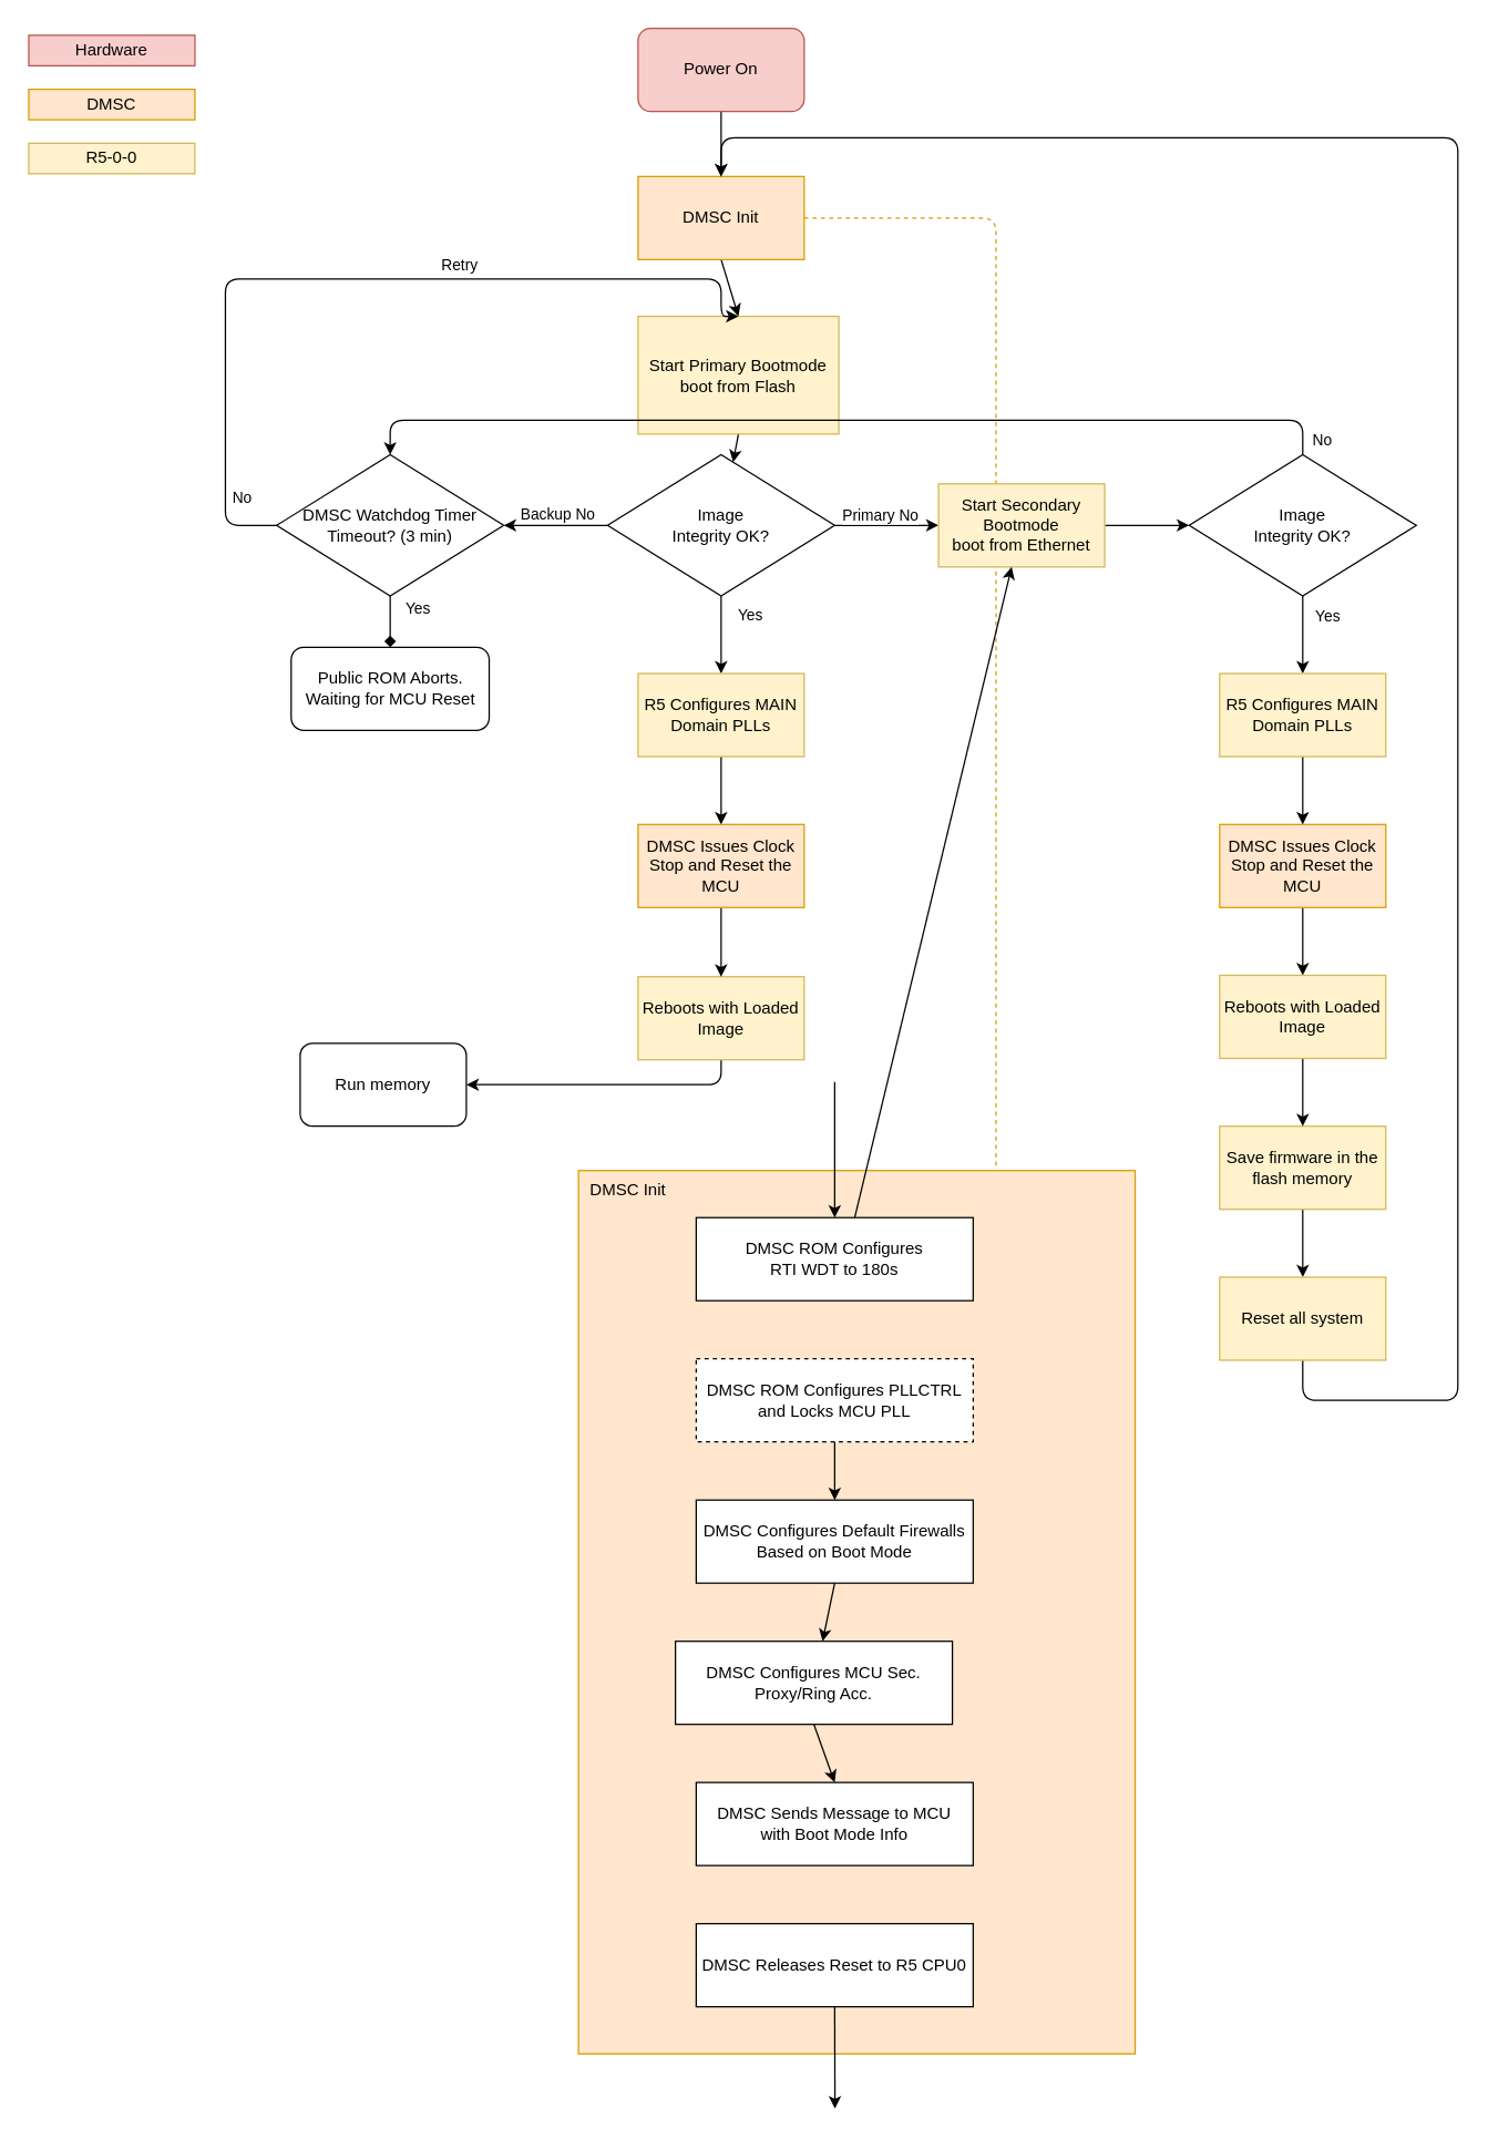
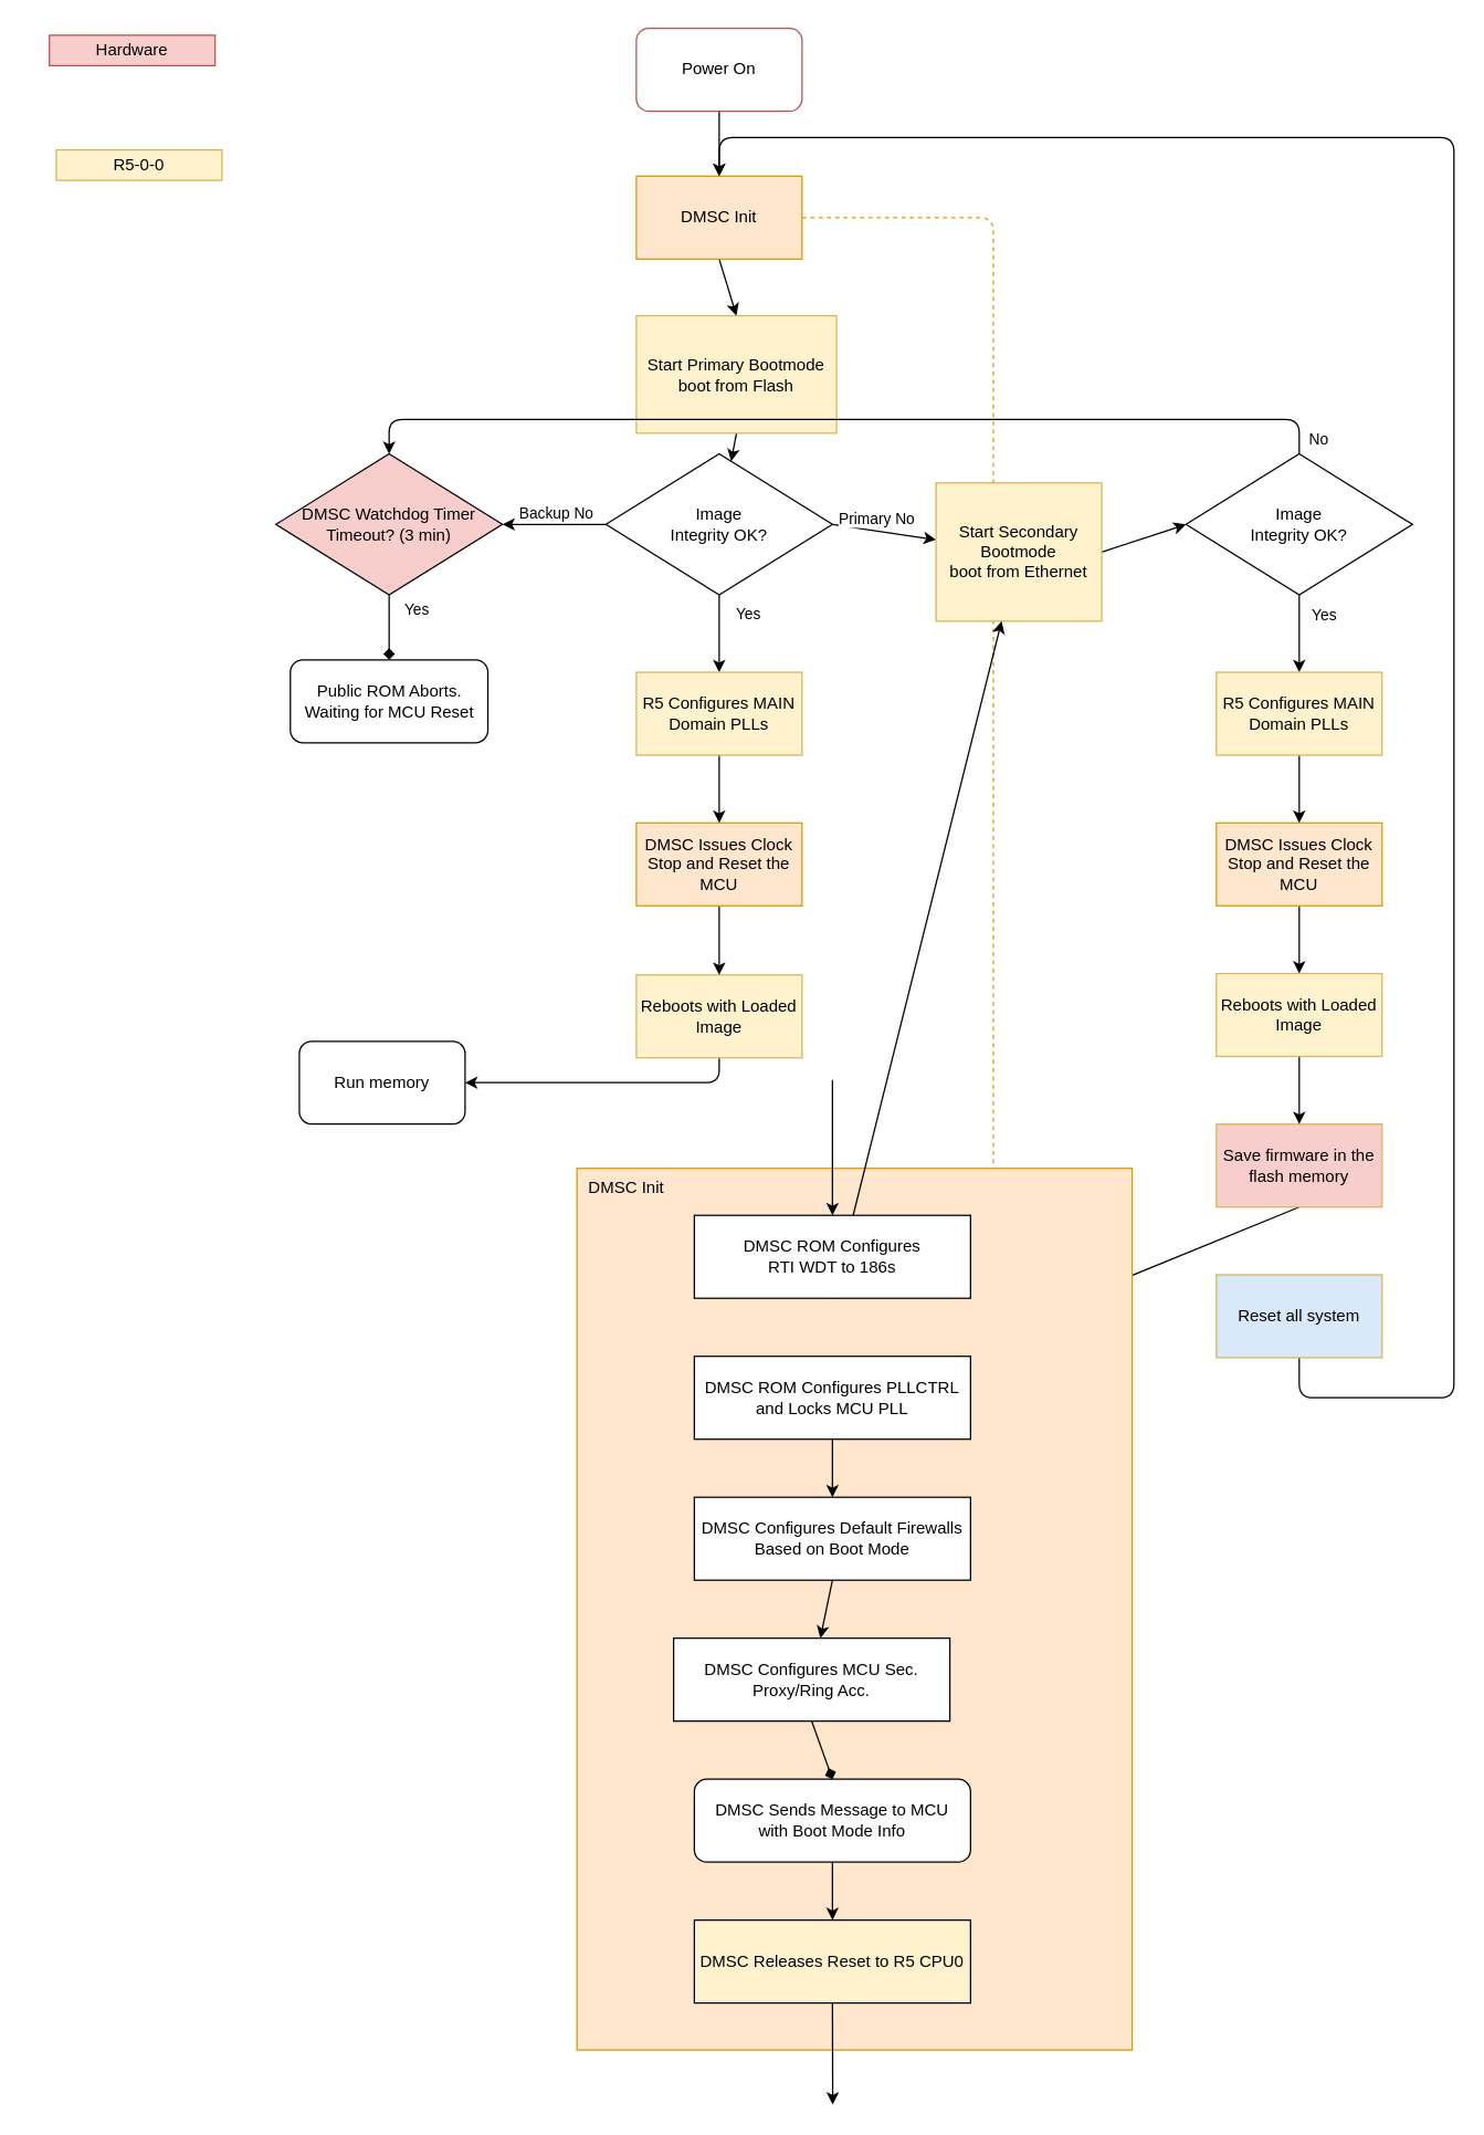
- <mxCell id="43" value="Hardware" style="rounded=0;whiteSpace=wrap;html=1;fillColor=#f8cecc;strokeColor=#b85450;flipV=1;" parent="1" vertex="1"><mxGeometry x="20" y="25" width="120" height="22" as="geometry" /></mxCell>
+ <mxCell id="43" value="Hardware" style="rounded=0;whiteSpace=wrap;html=1;fillColor=#f8cecc;strokeColor=#b85450;flipV=1;" parent="1" vertex="1"><mxGeometry x="35" y="25" width="120" height="22" as="geometry" /></mxCell>
- <mxCell id="32" value="Power On" style="rounded=1;whiteSpace=wrap;html=1;fillColor=#f8cecc;strokeColor=#b85450;" parent="1" vertex="1"><mxGeometry x="460" y="20" width="120" height="60" as="geometry" /></mxCell>
+ <mxCell id="32" value="Power On" style="rounded=1;whiteSpace=wrap;html=1;fillColor=#ffffff;strokeColor=#b85450;" parent="1" vertex="1"><mxGeometry x="460" y="20" width="120" height="60" as="geometry" /></mxCell>
- <mxCell id="44" value="DMSC" style="rounded=0;whiteSpace=wrap;html=1;fillColor=#ffe6cc;strokeColor=#d79b00;flipV=1;" parent="1" vertex="1"><mxGeometry x="20" y="64" width="120" height="22" as="geometry" /></mxCell>
- <mxCell id="45" value="R5-0-0" style="rounded=0;whiteSpace=wrap;html=1;fillColor=#fff2cc;strokeColor=#d6b656;flipV=1;" parent="1" vertex="1"><mxGeometry x="20" y="103" width="120" height="22" as="geometry" /></mxCell>
+ <mxCell id="45" value="R5-0-0" style="rounded=0;whiteSpace=wrap;html=1;fillColor=#fff2cc;strokeColor=#d6b656;flipV=1;" parent="1" vertex="1"><mxGeometry x="40" y="108" width="120" height="22" as="geometry" /></mxCell>
- <mxCell id="20" style="edgeStyle=orthogonalEdgeStyle;html=1;entryX=0.5;entryY=0;entryDx=0;entryDy=0;" parent="1" source="25" target="19" edge="1"><mxGeometry relative="1" as="geometry"><Array as="points"><mxPoint x="162" y="379" /><mxPoint x="162" y="201" /><mxPoint x="520" y="201" /></Array></mxGeometry></mxCell>
- <mxCell id="21" value="No" style="edgeLabel;html=1;align=center;verticalAlign=middle;resizable=0;points=[];" parent="20" vertex="1" connectable="0"><mxGeometry x="-0.743" y="1" relative="1" as="geometry"><mxPoint x="12" y="21" as="offset" /></mxGeometry></mxCell>
- <mxCell id="22" value="Retry" style="edgeLabel;html=1;align=center;verticalAlign=middle;resizable=0;points=[];" parent="20" vertex="1" connectable="0"><mxGeometry x="0.22" y="1" relative="1" as="geometry"><mxPoint x="9" y="-10" as="offset" /></mxGeometry></mxCell>
- <mxCell id="25" value="DMSC Watchdog Timer Timeout? (3 min)" style="rhombus;whiteSpace=wrap;html=1;" parent="1" vertex="1"><mxGeometry x="199" y="328" width="164" height="102" as="geometry" /></mxCell>
+ <mxCell id="25" value="DMSC Watchdog Timer Timeout? (3 min)" style="rhombus;whiteSpace=wrap;html=1;fillColor=#f8cecc;" parent="1" vertex="1"><mxGeometry x="199" y="328" width="164" height="102" as="geometry" /></mxCell>
- <mxCell id="13" value="Start Secondary Bootmode&lt;div&gt;boot from Ethernet&lt;/div&gt;" style="rounded=0;whiteSpace=wrap;html=1;fillColor=#fff2cc;strokeColor=#d6b656;" parent="1" vertex="1"><mxGeometry x="677" y="349" width="120" height="60" as="geometry" /></mxCell>
+ <mxCell id="13" value="Start Secondary Bootmode&lt;div&gt;boot from Ethernet&lt;/div&gt;" style="rounded=0;whiteSpace=wrap;html=1;fillColor=#fff2cc;strokeColor=#d6b656;" parent="1" vertex="1"><mxGeometry x="677" y="349" width="120" height="100" as="geometry" /></mxCell>
- <mxCell id="33" value="Public ROM Aborts.&lt;br&gt;Waiting for MCU Reset" style="rounded=1;whiteSpace=wrap;html=1;" parent="1" vertex="1"><mxGeometry x="209.5" y="467" width="143" height="60" as="geometry" /></mxCell>
+ <mxCell id="33" value="Public ROM Aborts.&lt;br&gt;Waiting for MCU Reset" style="rounded=1;whiteSpace=wrap;html=1;" parent="1" vertex="1"><mxGeometry x="209.5" y="477" width="143" height="60" as="geometry" /></mxCell>
- <mxCell id="15" value="Save firmware in the flash memory" style="rounded=0;whiteSpace=wrap;html=1;fillColor=#fff2cc;strokeColor=#d6b656;" parent="1" vertex="1"><mxGeometry x="880" y="813" width="120" height="60" as="geometry" /></mxCell>
+ <mxCell id="15" value="Save firmware in the flash memory" style="rounded=0;whiteSpace=wrap;html=1;fillColor=#f8cecc;strokeColor=#d6b656;" parent="1" vertex="1"><mxGeometry x="880" y="813" width="120" height="60" as="geometry" /></mxCell>
- <mxCell id="14" style="edgeStyle=none;html=1;exitX=0.5;exitY=1;exitDx=0;exitDy=0;entryX=0.5;entryY=0;entryDx=0;entryDy=0;" parent="1" source="15" target="42" edge="1"><mxGeometry relative="1" as="geometry" /></mxCell>
+ <mxCell id="14" style="edgeStyle=none;html=1;exitX=0.5;exitY=1;exitDx=0;exitDy=0;" parent="1" source="15" target="48" edge="1"><mxGeometry relative="1" as="geometry" /></mxCell>
- <mxCell id="51" value="&lt;span style=&quot;color: rgb(0, 0, 0);&quot;&gt;DMSC ROM Configures&lt;br&gt;RTI WDT to 180s&lt;/span&gt;" style="rounded=0;whiteSpace=wrap;html=1;" parent="1" vertex="1"><mxGeometry x="502" y="879" width="200" height="60" as="geometry" /></mxCell>
+ <mxCell id="51" value="&lt;span style=&quot;color: rgb(0, 0, 0);&quot;&gt;DMSC ROM Configures&lt;br&gt;RTI WDT to 186s&lt;/span&gt;" style="rounded=0;whiteSpace=wrap;html=1;" parent="1" vertex="1"><mxGeometry x="502" y="879" width="200" height="60" as="geometry" /></mxCell>
- <mxCell id="42" value="Reset all system" style="rounded=0;whiteSpace=wrap;html=1;fillColor=#fff2cc;strokeColor=#d6b656;" parent="1" vertex="1"><mxGeometry x="880" y="922" width="120" height="60" as="geometry" /></mxCell>
+ <mxCell id="42" value="Reset all system" style="rounded=0;whiteSpace=wrap;html=1;fillColor=#dae8fc;strokeColor=#d6b656;" parent="1" vertex="1"><mxGeometry x="880" y="922" width="120" height="60" as="geometry" /></mxCell>
- <mxCell id="48" value="DMSC ROM Configures PLLCTRL and Locks MCU PLL" style="rounded=0;whiteSpace=wrap;html=1;dashed=1;" parent="1" vertex="1"><mxGeometry x="502" y="981" width="200" height="60" as="geometry" /></mxCell>
+ <mxCell id="48" value="DMSC ROM Configures PLLCTRL and Locks MCU PLL" style="rounded=0;whiteSpace=wrap;html=1;" parent="1" vertex="1"><mxGeometry x="502" y="981" width="200" height="60" as="geometry" /></mxCell>
- <mxCell id="54" style="edgeStyle=none;html=1;exitX=0.5;exitY=1;exitDx=0;exitDy=0;entryX=0.5;entryY=0;entryDx=0;entryDy=0;" parent="1" source="55" target="57" edge="1"><mxGeometry relative="1" as="geometry" /></mxCell>
+ <mxCell id="54" style="edgeStyle=none;html=1;exitX=0.5;exitY=1;exitDx=0;exitDy=0;entryX=0.5;entryY=0;entryDx=0;entryDy=0;endArrow=diamond;" parent="1" source="55" target="57" edge="1"><mxGeometry relative="1" as="geometry" /></mxCell>
- <mxCell id="57" value="DMSC Sends Message to MCU&lt;br&gt;with Boot Mode Info" style="rounded=0;whiteSpace=wrap;html=1;" parent="1" vertex="1"><mxGeometry x="502" y="1287" width="200" height="60" as="geometry" /></mxCell>
+ <mxCell id="57" value="DMSC Sends Message to MCU&lt;br&gt;with Boot Mode Info" style="whiteSpace=wrap;html=1;rounded=1;" parent="1" vertex="1"><mxGeometry x="502" y="1287" width="200" height="60" as="geometry" /></mxCell>
+ <mxCell id="56" style="edgeStyle=none;html=1;exitX=0.5;exitY=1;exitDx=0;exitDy=0;entryX=0.5;entryY=0;entryDx=0;entryDy=0;" parent="1" source="57" target="59" edge="1"><mxGeometry relative="1" as="geometry" /></mxCell>
- <mxCell id="59" value="DMSC Releases Reset to R5 CPU0" style="rounded=0;whiteSpace=wrap;html=1;" parent="1" vertex="1"><mxGeometry x="502" y="1389" width="200" height="60" as="geometry" /></mxCell>
+ <mxCell id="59" value="DMSC Releases Reset to R5 CPU0" style="rounded=0;whiteSpace=wrap;html=1;fillColor=#fff2cc;" parent="1" vertex="1"><mxGeometry x="502" y="1389" width="200" height="60" as="geometry" /></mxCell>
